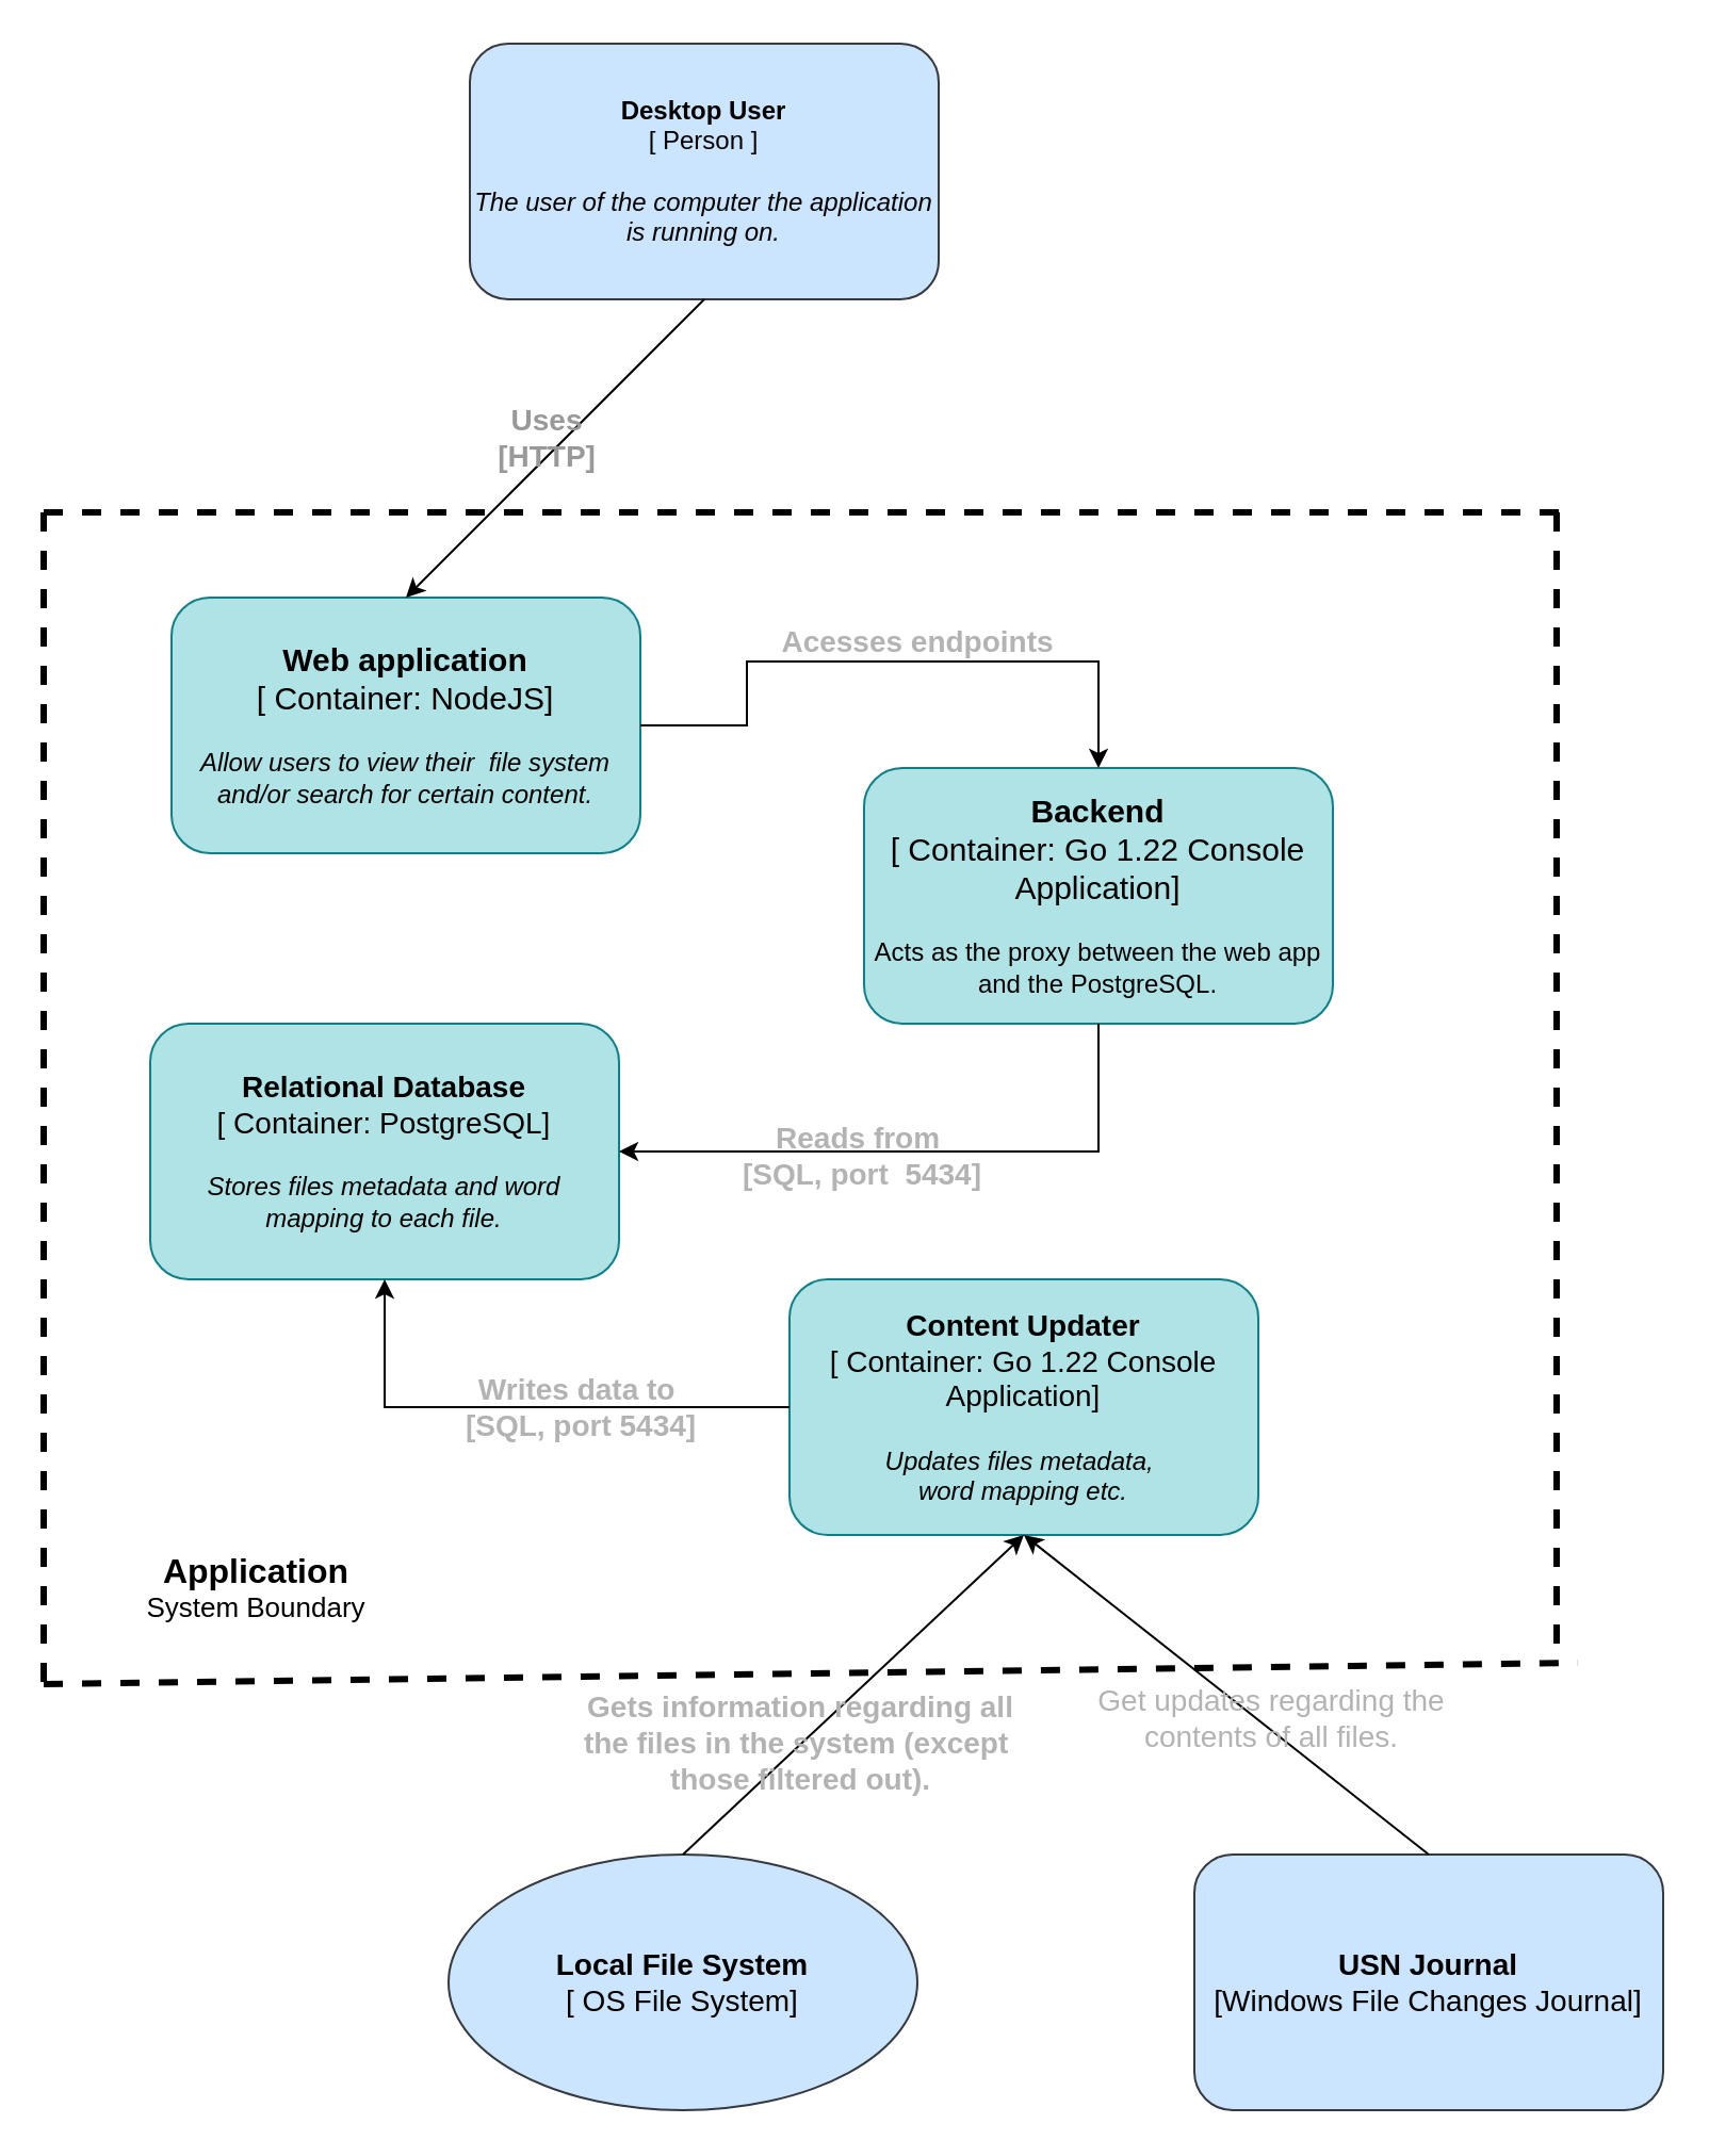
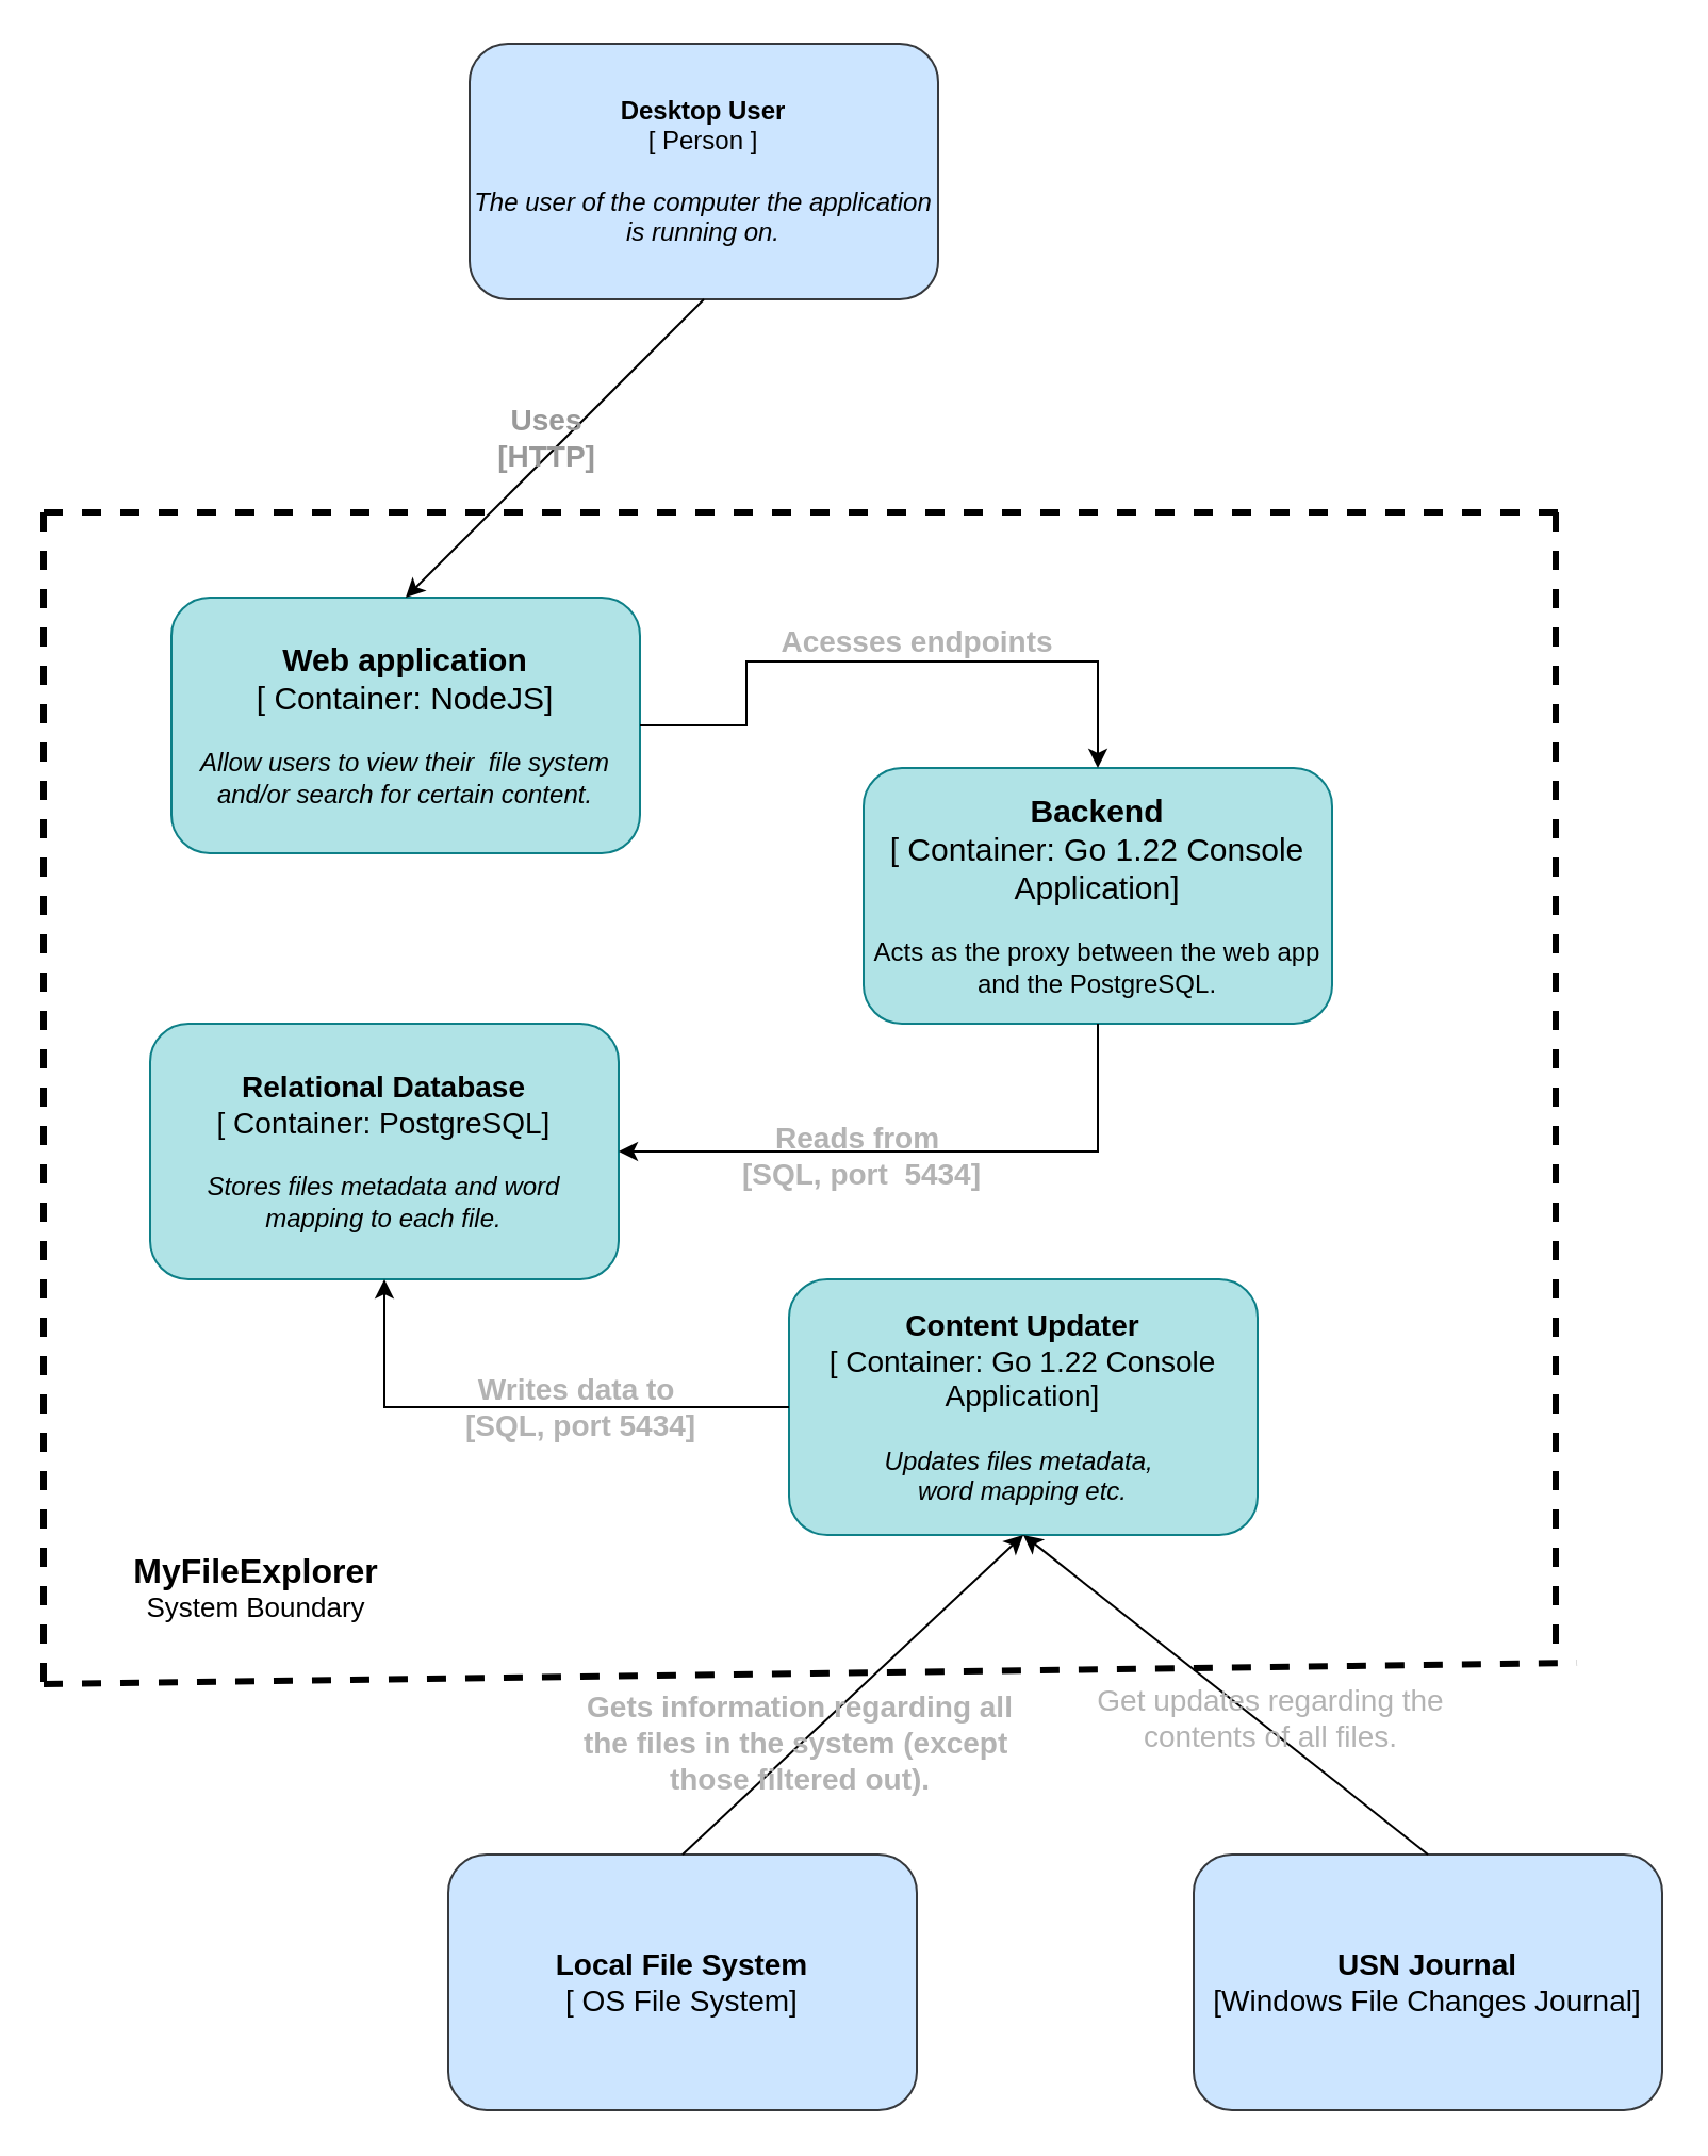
- <mxCell id="15" value="&lt;font style=&quot;font-size: 16px;&quot;&gt;&lt;b&gt;Application&lt;/b&gt;&lt;/font&gt;&lt;br&gt;&lt;font style=&quot;font-size: 13px;&quot;&gt;System Boundary&lt;/font&gt;" style="text;html=1;strokeColor=none;fillColor=none;align=center;verticalAlign=middle;whiteSpace=wrap;rounded=0;" parent="1" vertex="1"><mxGeometry x="40" y="730" width="160" height="30" as="geometry" /></mxCell>
+ <mxCell id="15" value="&lt;font style=&quot;font-size: 16px;&quot;&gt;&lt;b&gt;MyFileExplorer&lt;/b&gt;&lt;/font&gt;&lt;br&gt;&lt;font style=&quot;font-size: 13px;&quot;&gt;System Boundary&lt;/font&gt;" style="text;html=1;strokeColor=none;fillColor=none;align=center;verticalAlign=middle;whiteSpace=wrap;rounded=0;" parent="1" vertex="1"><mxGeometry x="40" y="730" width="160" height="30" as="geometry" /></mxCell>
- <mxCell id="8" value="&lt;b style=&quot;font-size: 14px;&quot;&gt;&lt;font style=&quot;font-size: 14px;&quot;&gt;Local File System&lt;br&gt;&lt;/font&gt;&lt;/b&gt;&lt;div style=&quot;font-size: 14px;&quot;&gt;[ OS File System]&lt;/div&gt;" style="ellipse;whiteSpace=wrap;html=1;fillColor=#cce5ff;strokeColor=#36393d;" parent="1" vertex="1"><mxGeometry x="210" y="870" width="220" height="120" as="geometry" /></mxCell>
+ <mxCell id="8" value="&lt;b style=&quot;font-size: 14px;&quot;&gt;&lt;font style=&quot;font-size: 14px;&quot;&gt;Local File System&lt;br&gt;&lt;/font&gt;&lt;/b&gt;&lt;div style=&quot;font-size: 14px;&quot;&gt;[ OS File System]&lt;/div&gt;" style="rounded=1;whiteSpace=wrap;html=1;fillColor=#cce5ff;strokeColor=#36393d;" parent="1" vertex="1"><mxGeometry x="210" y="870" width="220" height="120" as="geometry" /></mxCell>
